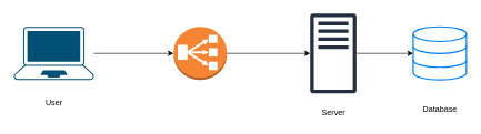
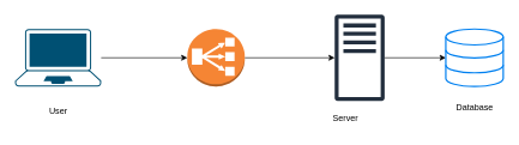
- <mxCell id="11" value="Database" style="text;html=1;resizable=0;autosize=1;align=center;verticalAlign=middle;points=[];fillColor=none;strokeColor=none;rounded=0;" parent="1" vertex="1"><mxGeometry x="625" y="155" width="70" height="20" as="geometry" /></mxCell>
+ <mxCell id="11" value="Database" style="text;html=1;resizable=0;autosize=1;align=center;verticalAlign=middle;points=[];fillColor=none;strokeColor=none;rounded=0;" parent="1" vertex="1"><mxGeometry x="625" y="140" width="70" height="20" as="geometry" /></mxCell>
- <mxCell id="10" value="Server" style="text;html=1;resizable=0;autosize=1;align=center;verticalAlign=middle;points=[];fillColor=none;strokeColor=none;rounded=0;" parent="1" vertex="1"><mxGeometry x="475" y="160" width="50" height="20" as="geometry" /></mxCell>
+ <mxCell id="10" value="Server" style="text;html=1;resizable=0;autosize=1;align=center;verticalAlign=middle;points=[];fillColor=none;strokeColor=none;rounded=0;" parent="1" vertex="1"><mxGeometry x="455" y="155" width="50" height="20" as="geometry" /></mxCell>
